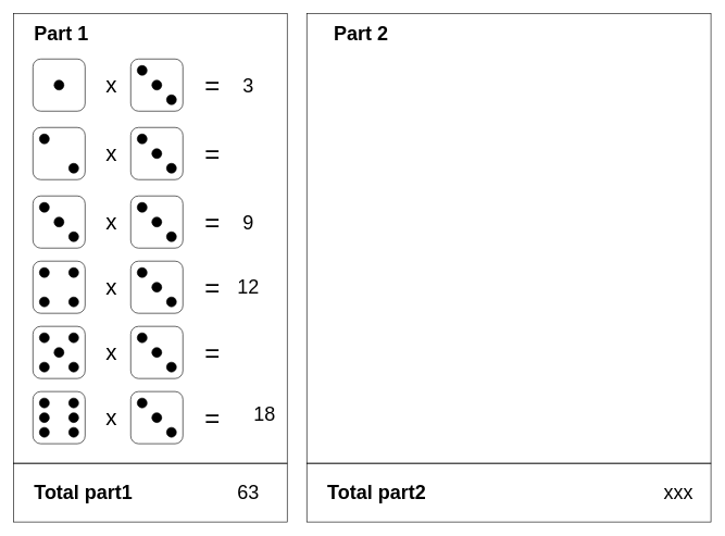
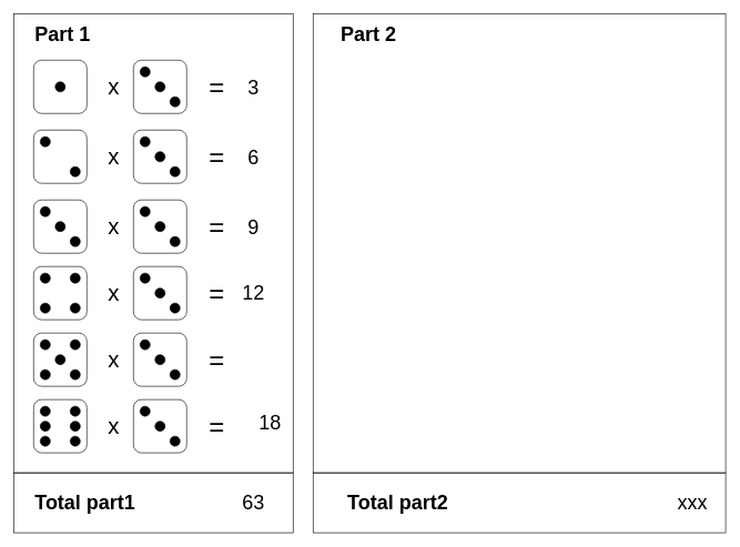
+ <mxCell id="70" value="&lt;font style=&quot;font-size: 30px;&quot;&gt;6&lt;/font&gt;" style="text;html=1;align=center;verticalAlign=middle;resizable=0;points=[];autosize=1;strokeColor=none;fillColor=none;strokeWidth=5;" vertex="1" parent="1"><mxGeometry x="360" y="210" width="40" height="50" as="geometry" /></mxCell>
- <mxCell id="82" value="&lt;font style=&quot;font-size: 30px;&quot;&gt;&lt;b&gt;Total part2&lt;/b&gt;&lt;/font&gt;" style="text;html=1;align=left;verticalAlign=middle;resizable=0;points=[];autosize=1;strokeColor=none;fillColor=none;strokeWidth=5;" vertex="1" parent="1"><mxGeometry x="500" y="730" width="170" height="50" as="geometry" /></mxCell>
+ <mxCell id="82" value="&lt;font style=&quot;font-size: 30px;&quot;&gt;&lt;b&gt;Total part2&lt;/b&gt;&lt;/font&gt;" style="text;html=1;align=left;verticalAlign=middle;resizable=0;points=[];autosize=1;strokeColor=none;fillColor=none;strokeWidth=5;" vertex="1" parent="1"><mxGeometry x="520" y="730" width="170" height="50" as="geometry" /></mxCell>
